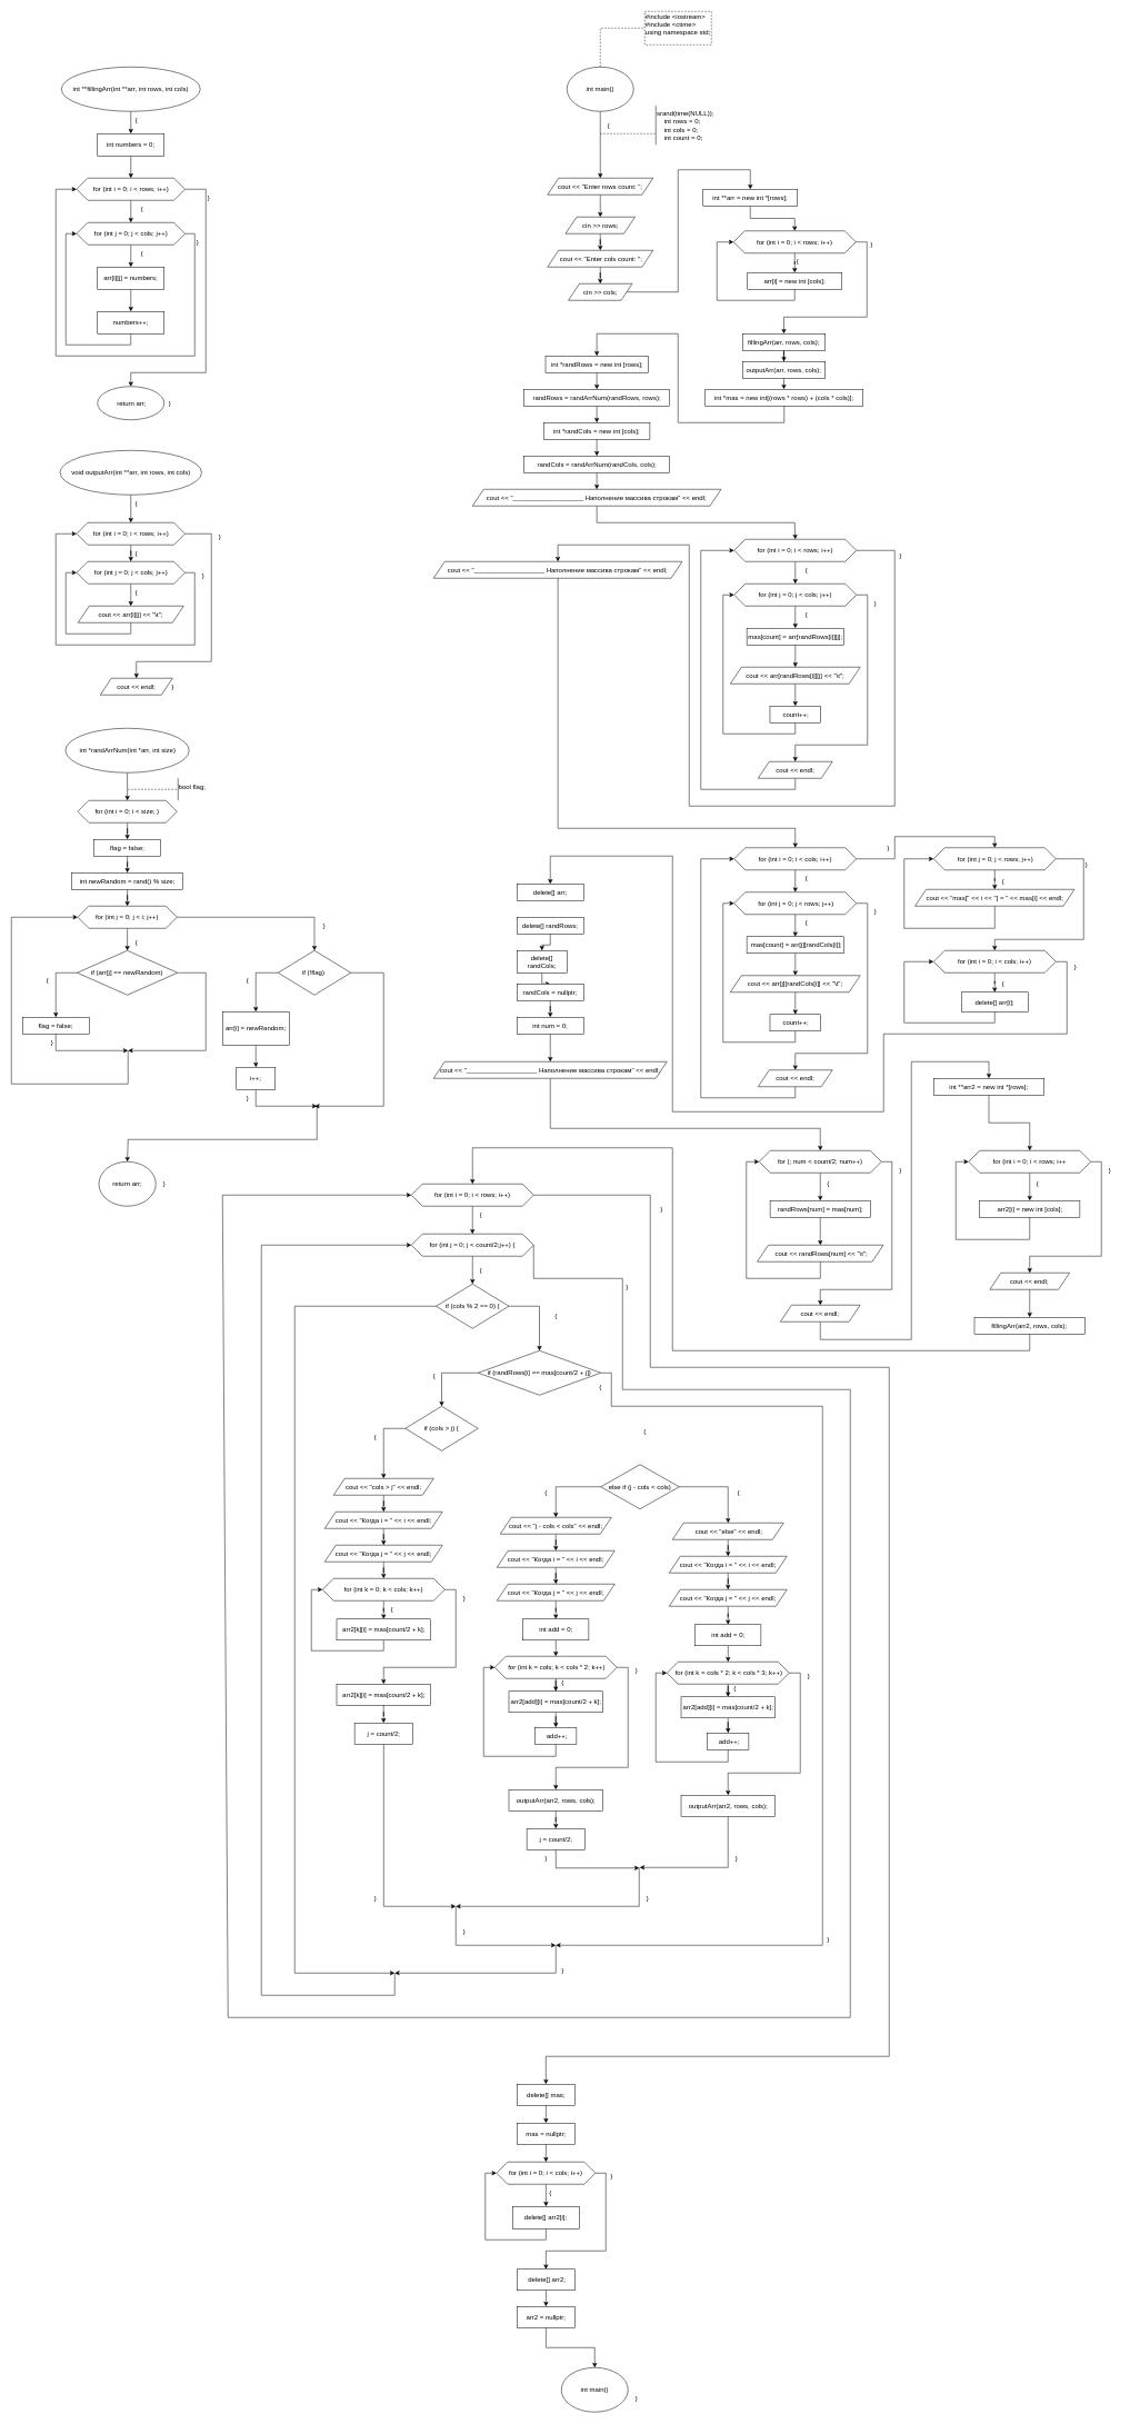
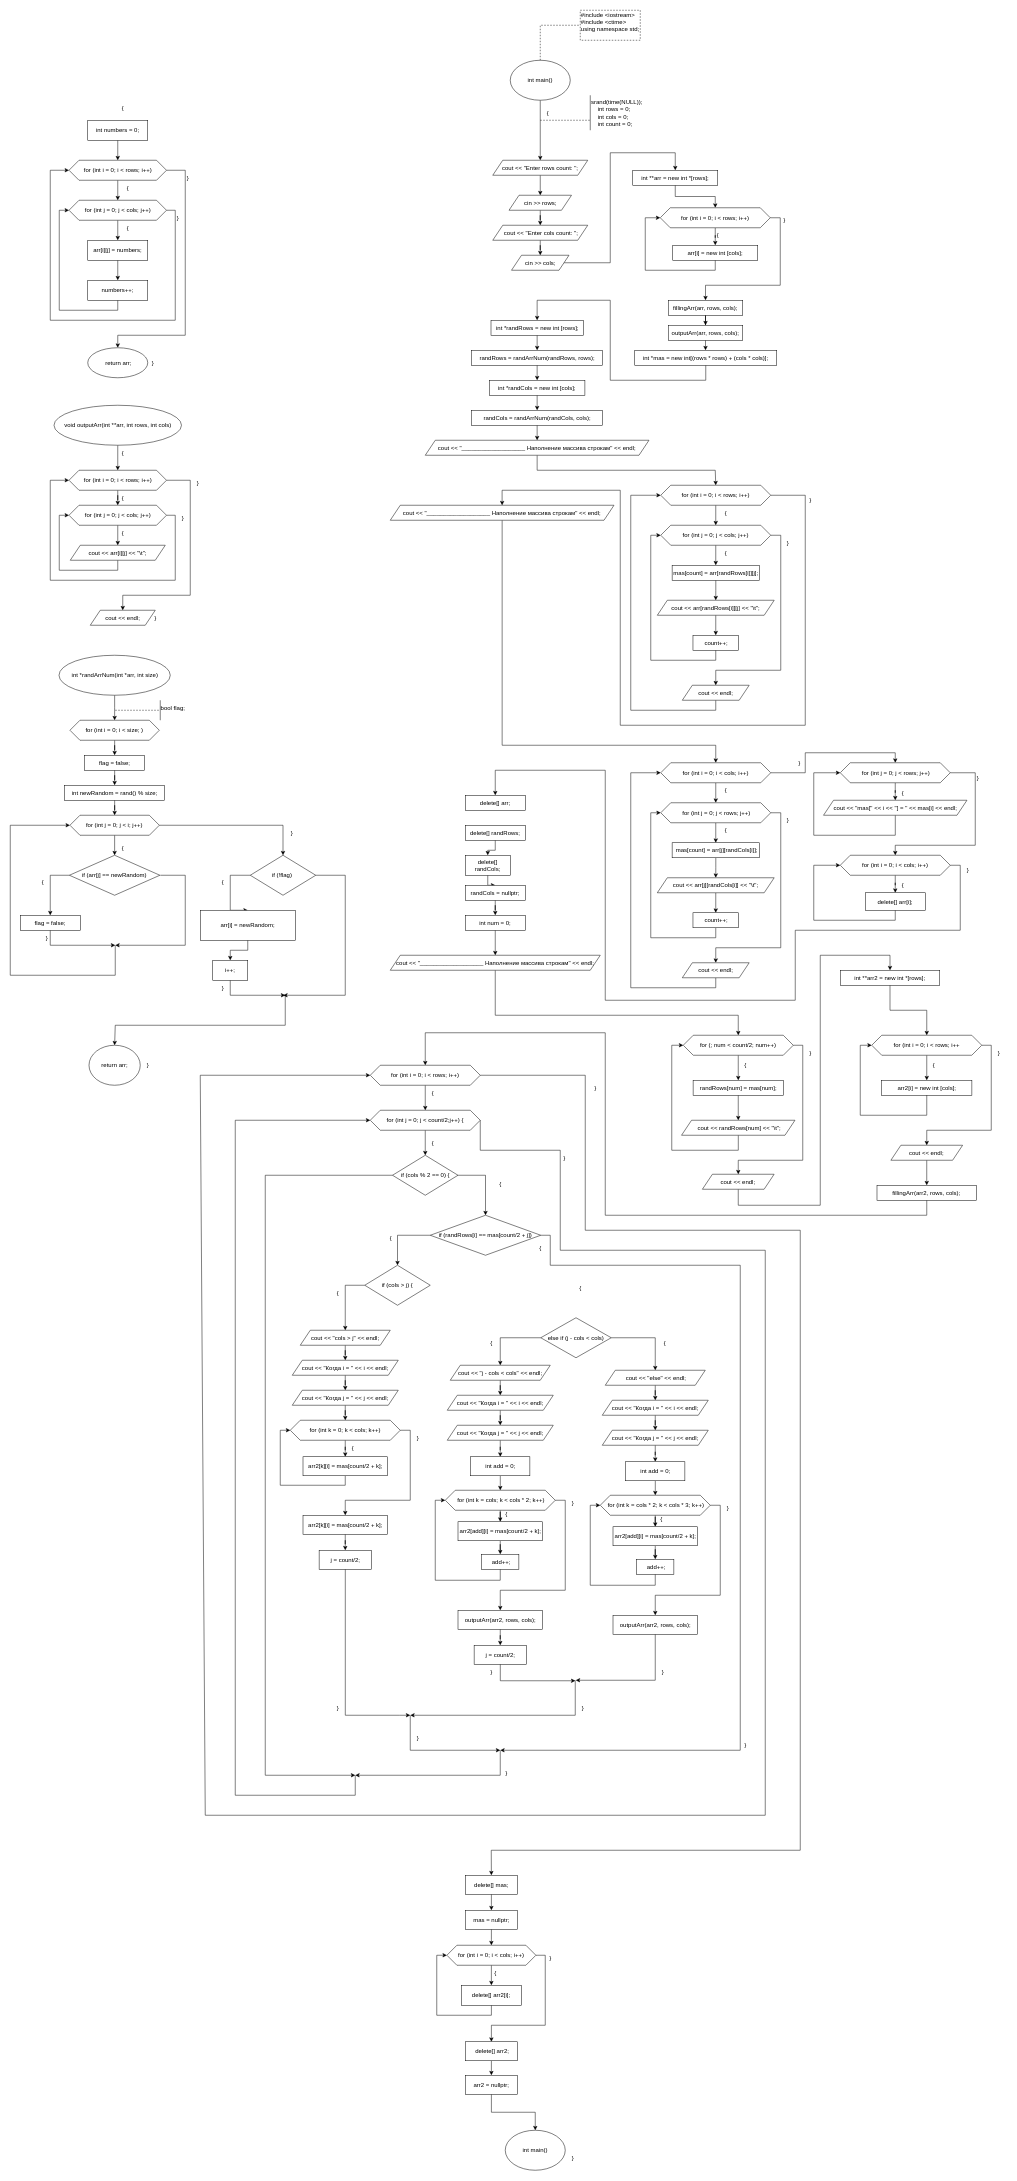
- <mxCell id="3" value="int **fillingArr(int **arr, int rows, int cols)" style="ellipse;whiteSpace=wrap;html=1;" vertex="1" parent="1"><mxGeometry x="110" y="120" width="250" height="80" as="geometry" /></mxCell>
- <mxCell id="2" style="edgeStyle=orthogonalEdgeStyle;rounded=0;orthogonalLoop=1;jettySize=auto;html=1;entryX=0.5;entryY=0;entryDx=0;entryDy=0;" edge="1" parent="1" source="3" target="5"><mxGeometry relative="1" as="geometry" /></mxCell>
- <mxCell id="67" value="arr[i] = newRandom;" style="rounded=0;whiteSpace=wrap;html=1;" vertex="1" parent="1"><mxGeometry x="400" y="1820" width="120" height="60" as="geometry" /></mxCell>
+ <mxCell id="67" value="arr[i] = newRandom;" style="rounded=0;whiteSpace=wrap;html=1;" vertex="1" parent="1"><mxGeometry x="400" y="1820" width="190" height="60" as="geometry" /></mxCell>
